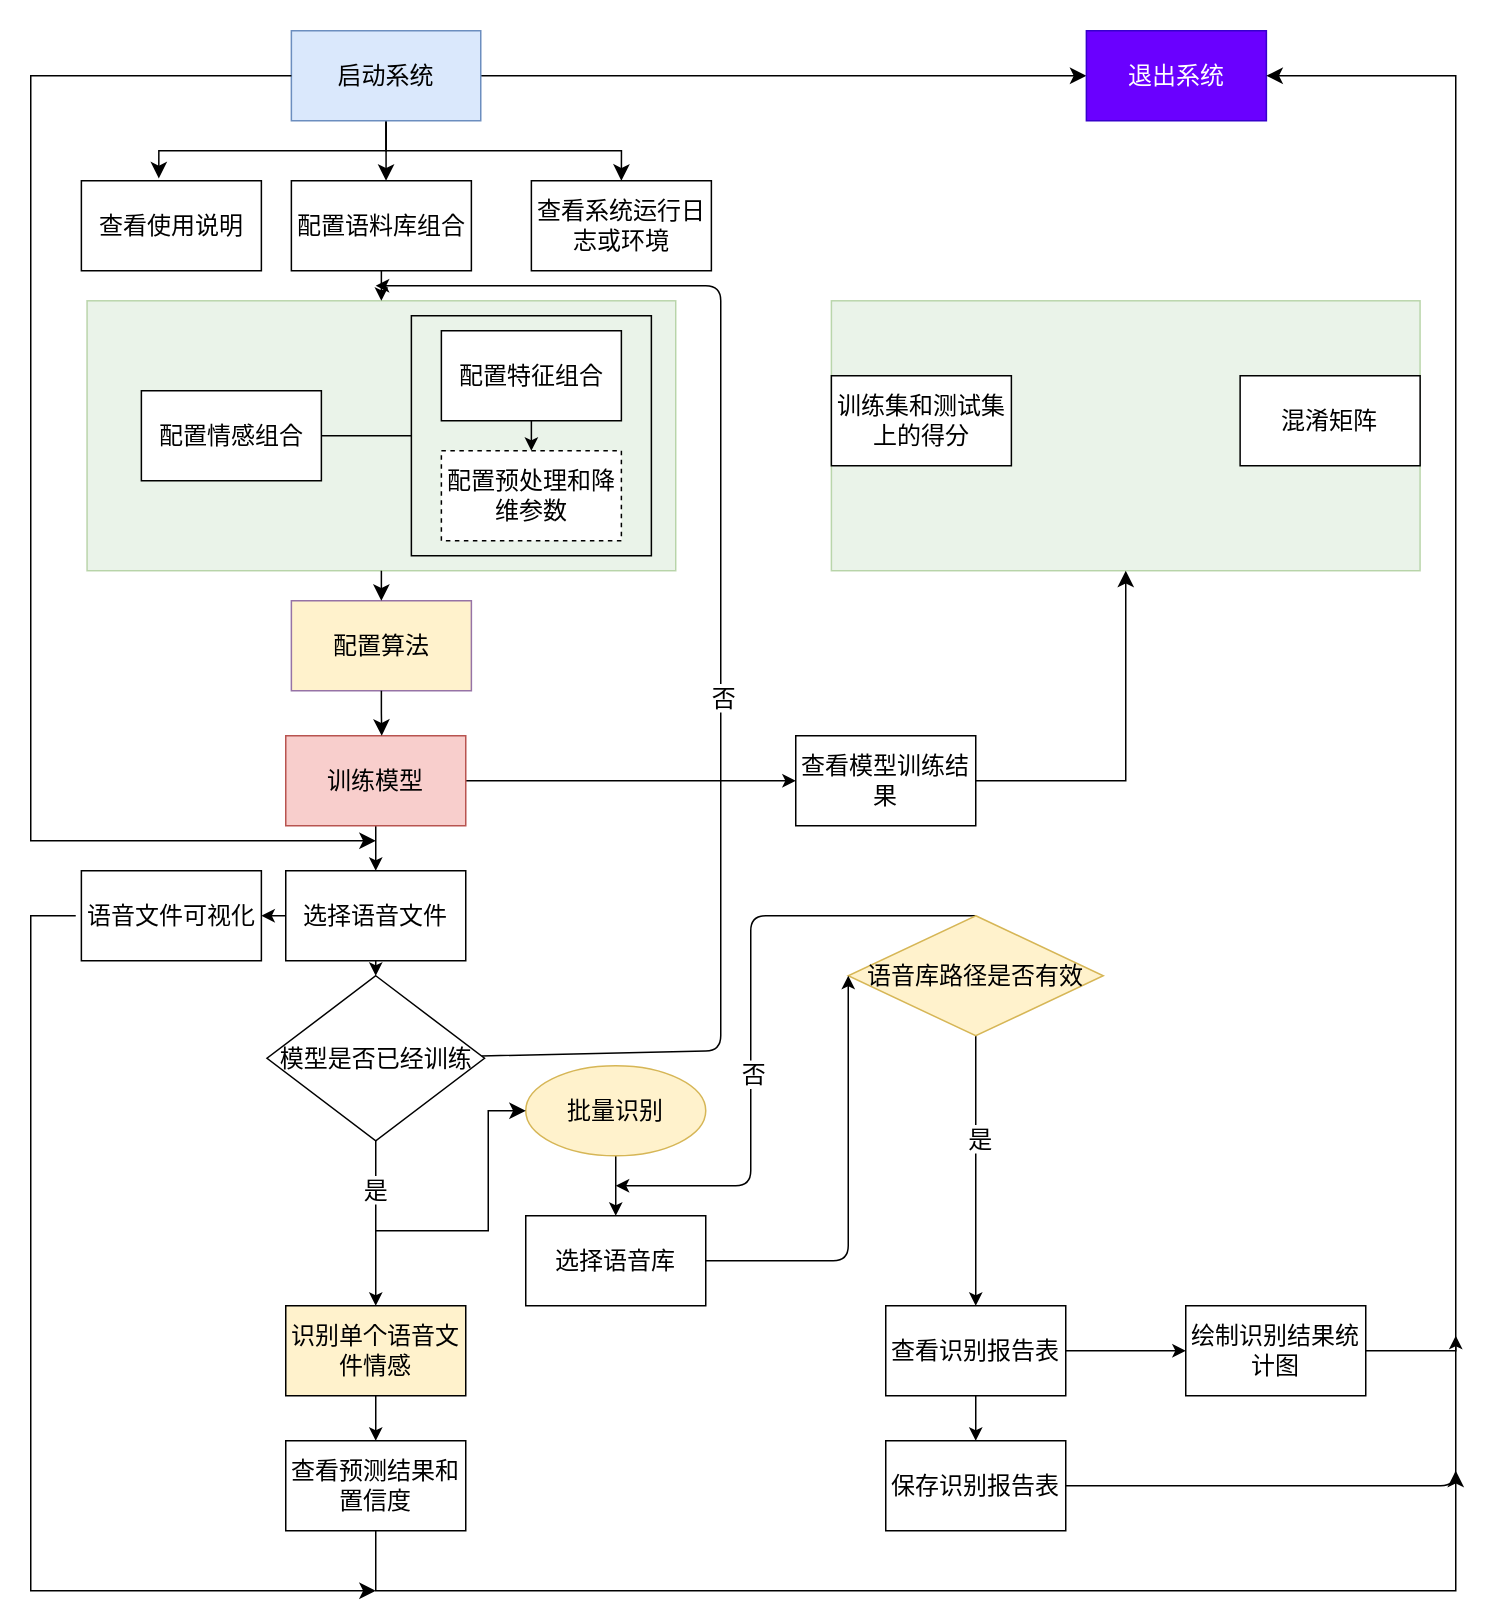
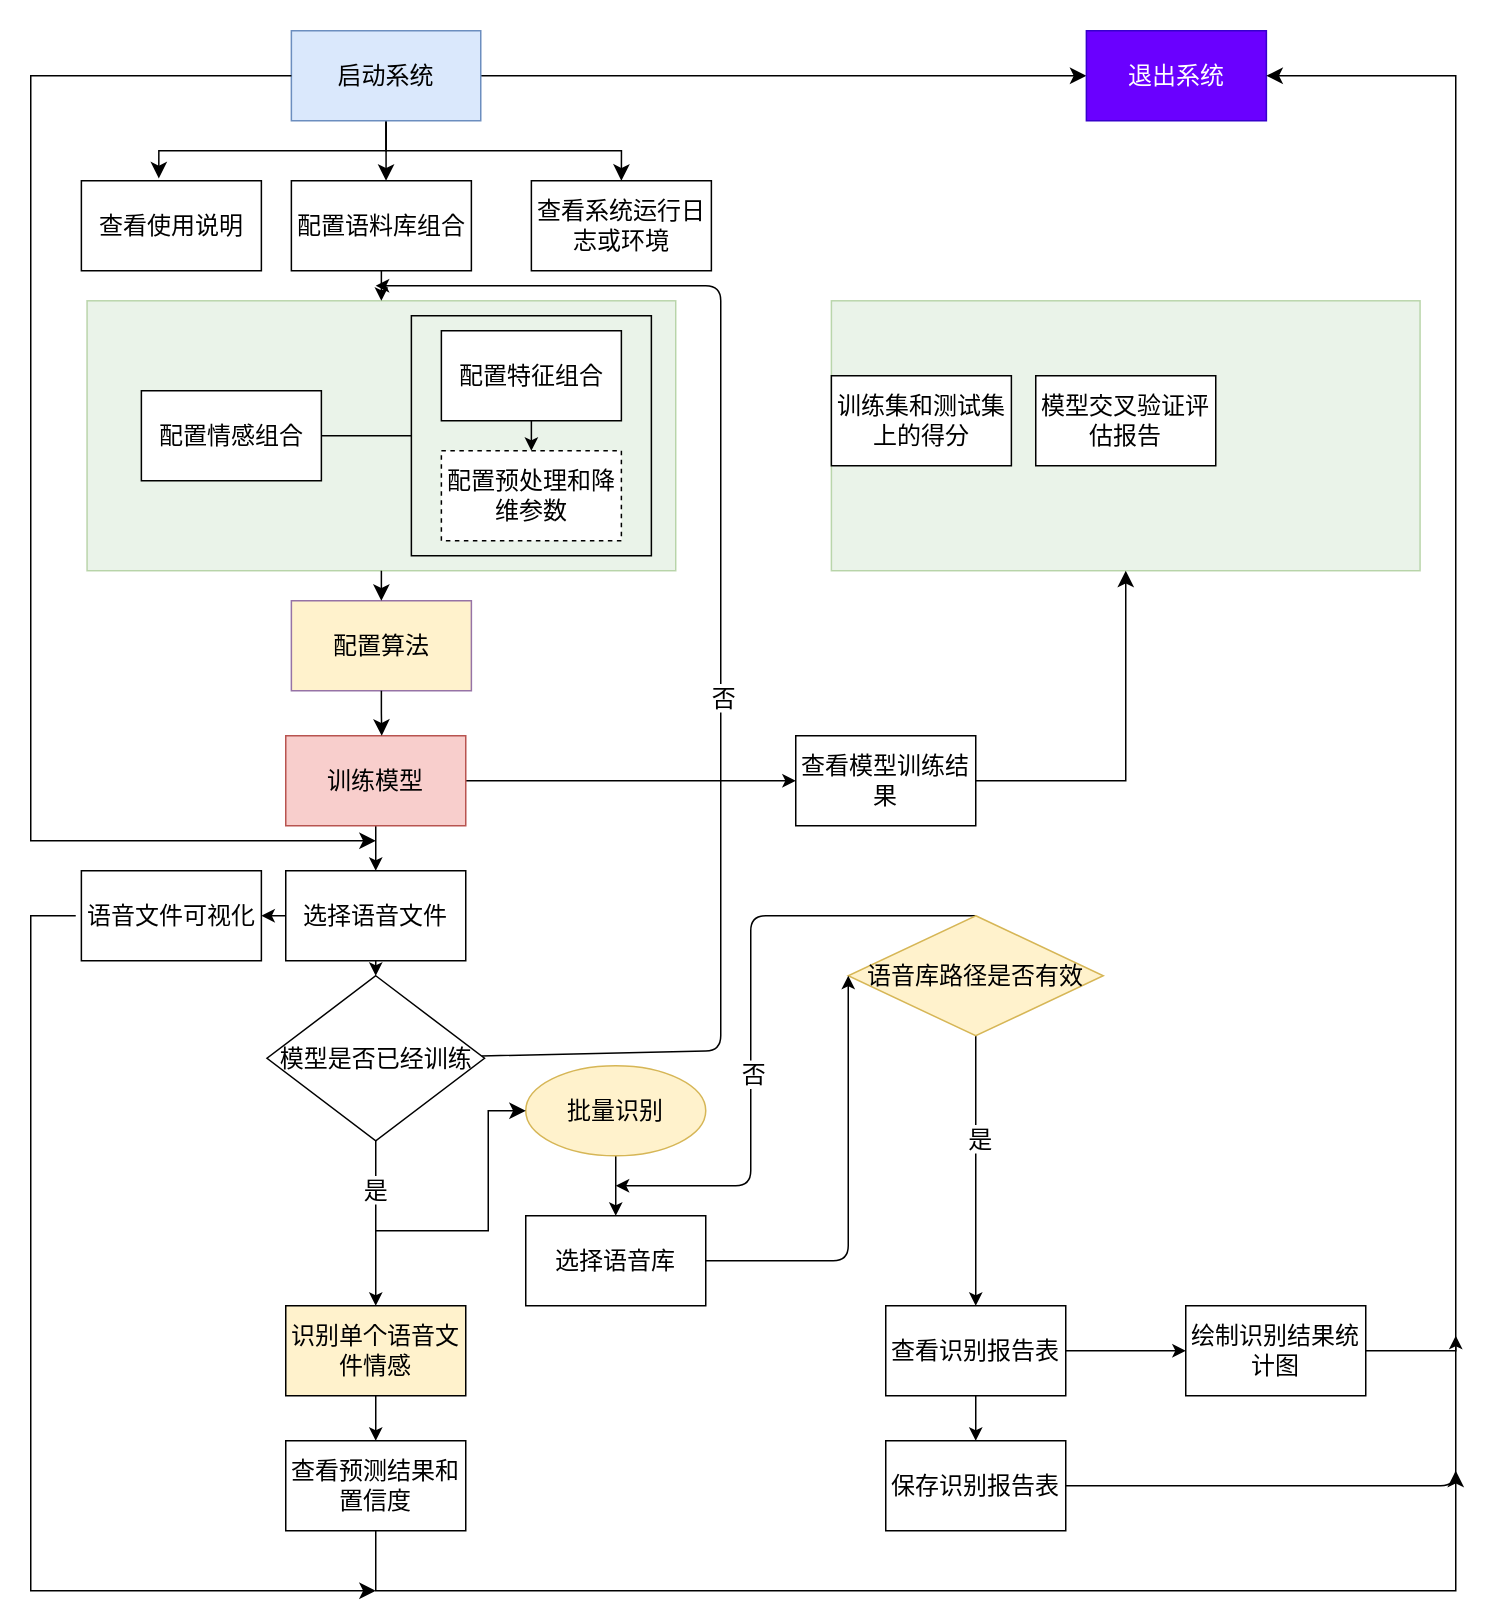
+ <mxCell id="30" value="模型交叉验证评估报告" style="rounded=0;whiteSpace=wrap;html=1;fillStyle=auto;gradientColor=none;fontSize=16;align=center;fontStyle=0;verticalAlign=middle;fontFamily=simsun;" vertex="1" parent="1"><mxGeometry x="690" y="250" width="120" height="60" as="geometry" /></mxCell>
- <mxCell id="29" value="混淆矩阵" style="whiteSpace=wrap;html=1;rounded=0;fontSize=16;align=center;fontStyle=0;verticalAlign=middle;fontFamily=simsun;" vertex="1" parent="1"><mxGeometry x="826.25" y="250" width="120" height="60" as="geometry" /></mxCell>
